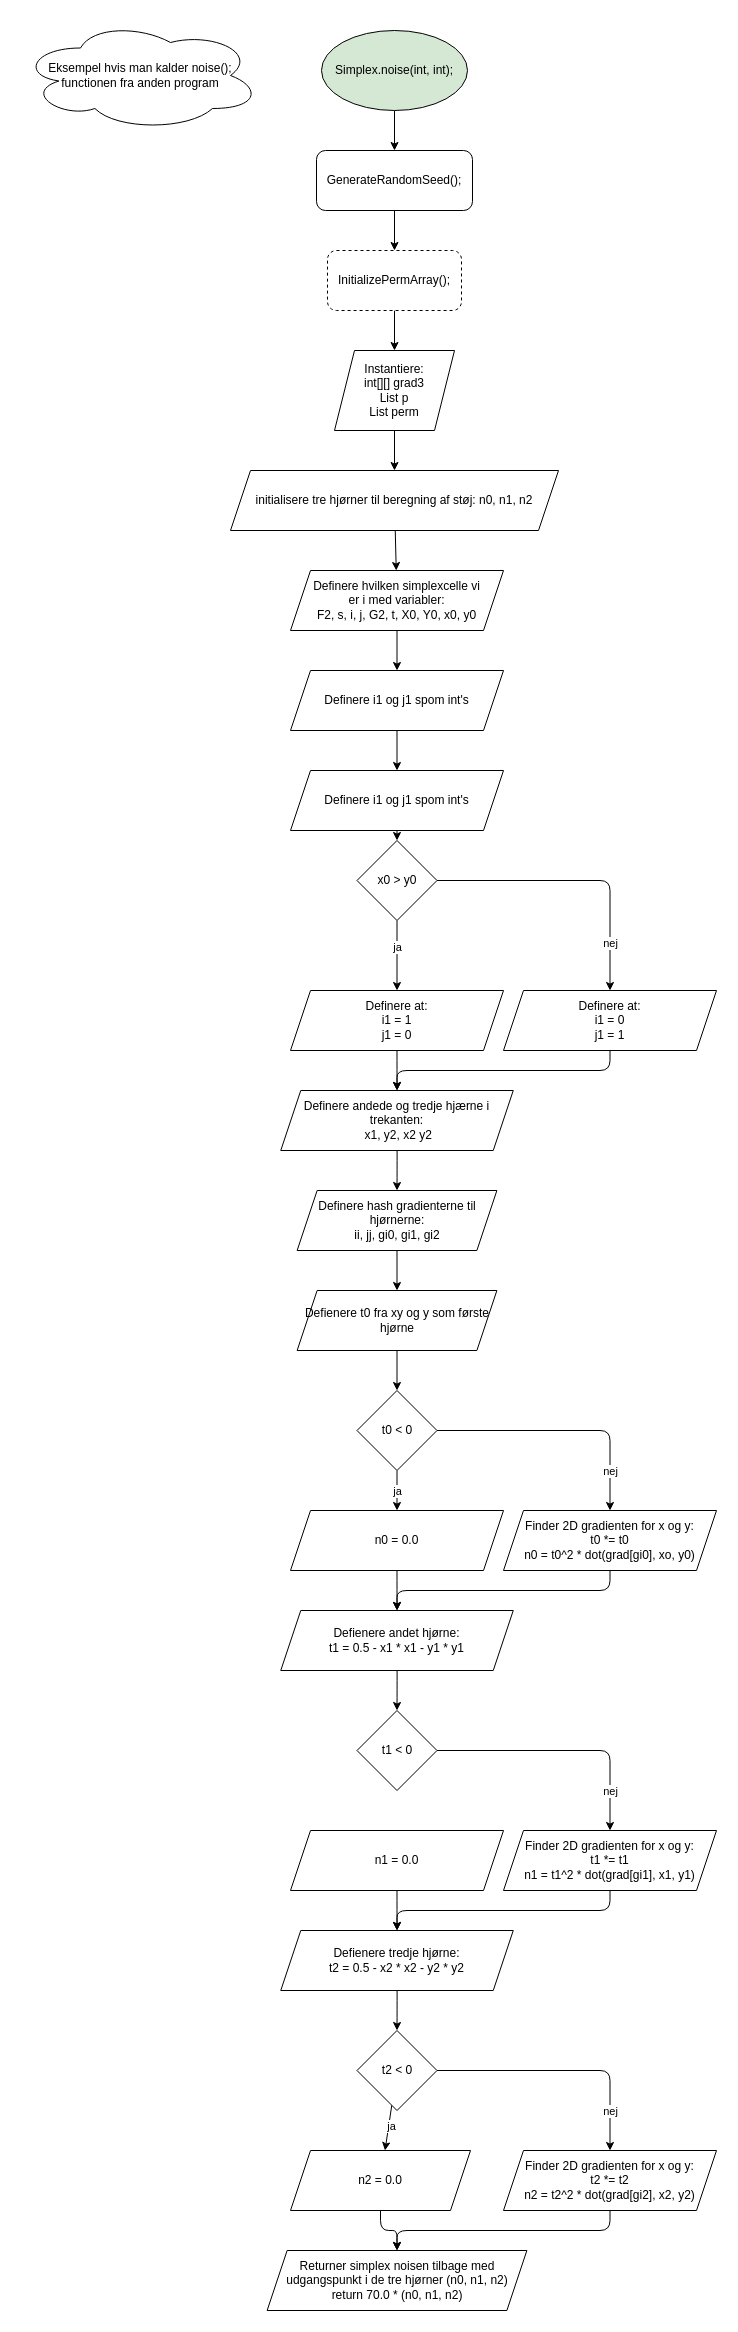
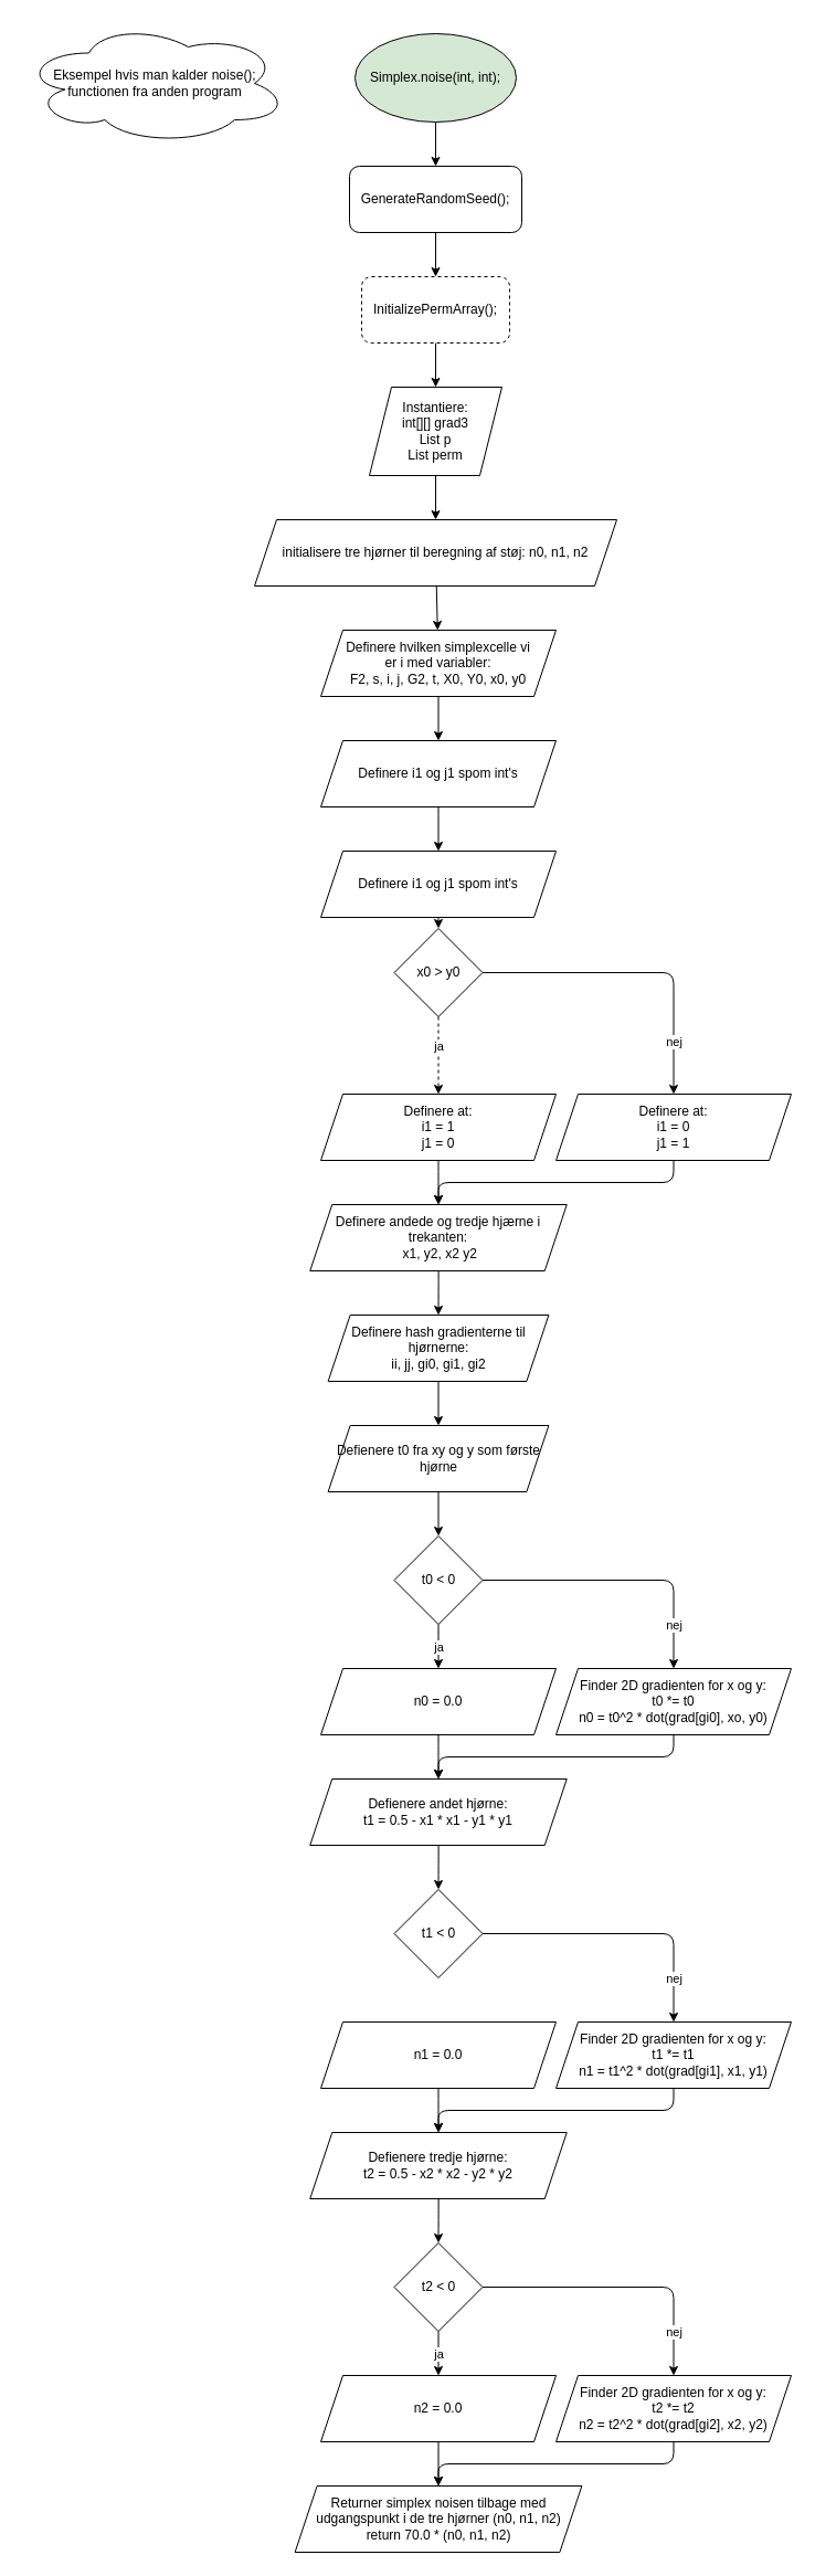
- <mxCell id="19" value="" style="edgeStyle=none;html=1;" edge="1" parent="1" source="23" target="25"><mxGeometry relative="1" as="geometry" /></mxCell>
+ <mxCell id="19" value="" style="edgeStyle=none;html=1;dashed=1;" edge="1" parent="1" source="23" target="25"><mxGeometry relative="1" as="geometry" /></mxCell>
- <mxCell id="60" value="n2 = 0.0" style="shape=parallelogram;perimeter=parallelogramPerimeter;whiteSpace=wrap;html=1;fixedSize=1;fontFamily=Helvetica;fontSize=12;fontColor=default;align=center;strokeColor=default;fillColor=default;" vertex="1" parent="1"><mxGeometry x="290" y="2150" width="180" height="60" as="geometry" /></mxCell>
+ <mxCell id="60" value="n2 = 0.0" style="shape=parallelogram;perimeter=parallelogramPerimeter;whiteSpace=wrap;html=1;fixedSize=1;fontFamily=Helvetica;fontSize=12;fontColor=default;align=center;strokeColor=default;fillColor=default;" vertex="1" parent="1"><mxGeometry x="290" y="2150" width="213" height="60" as="geometry" /></mxCell>
